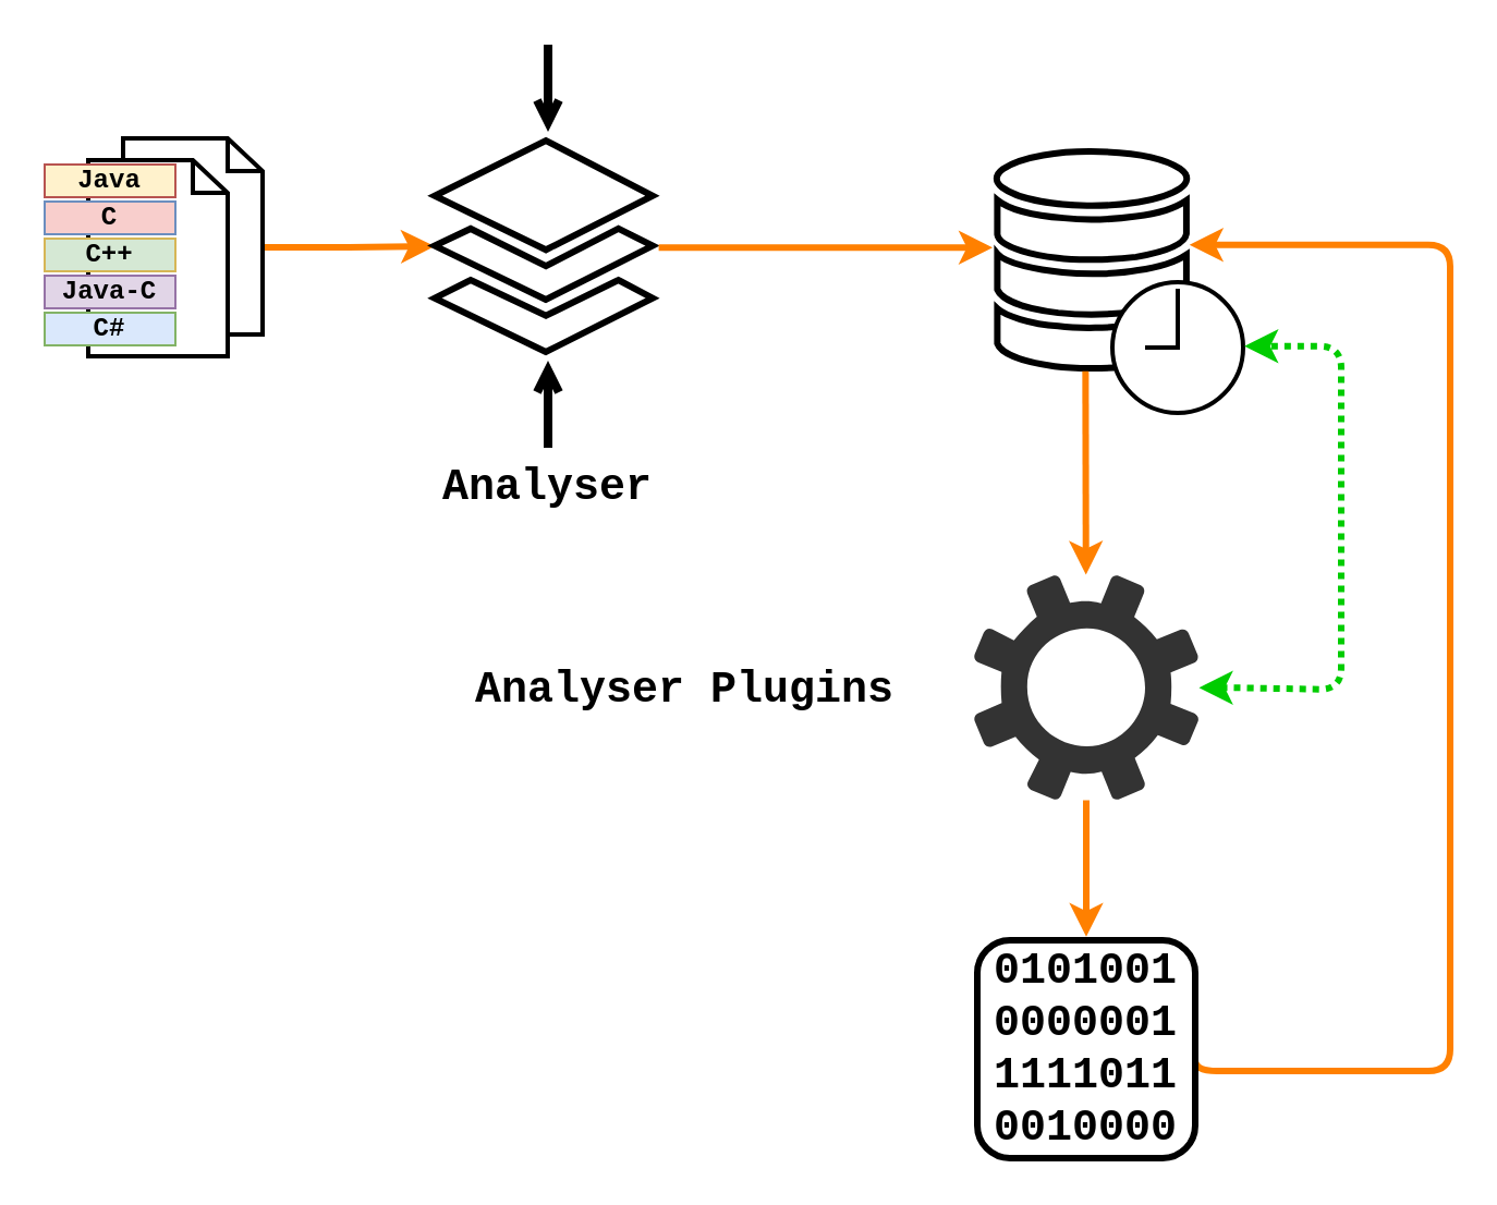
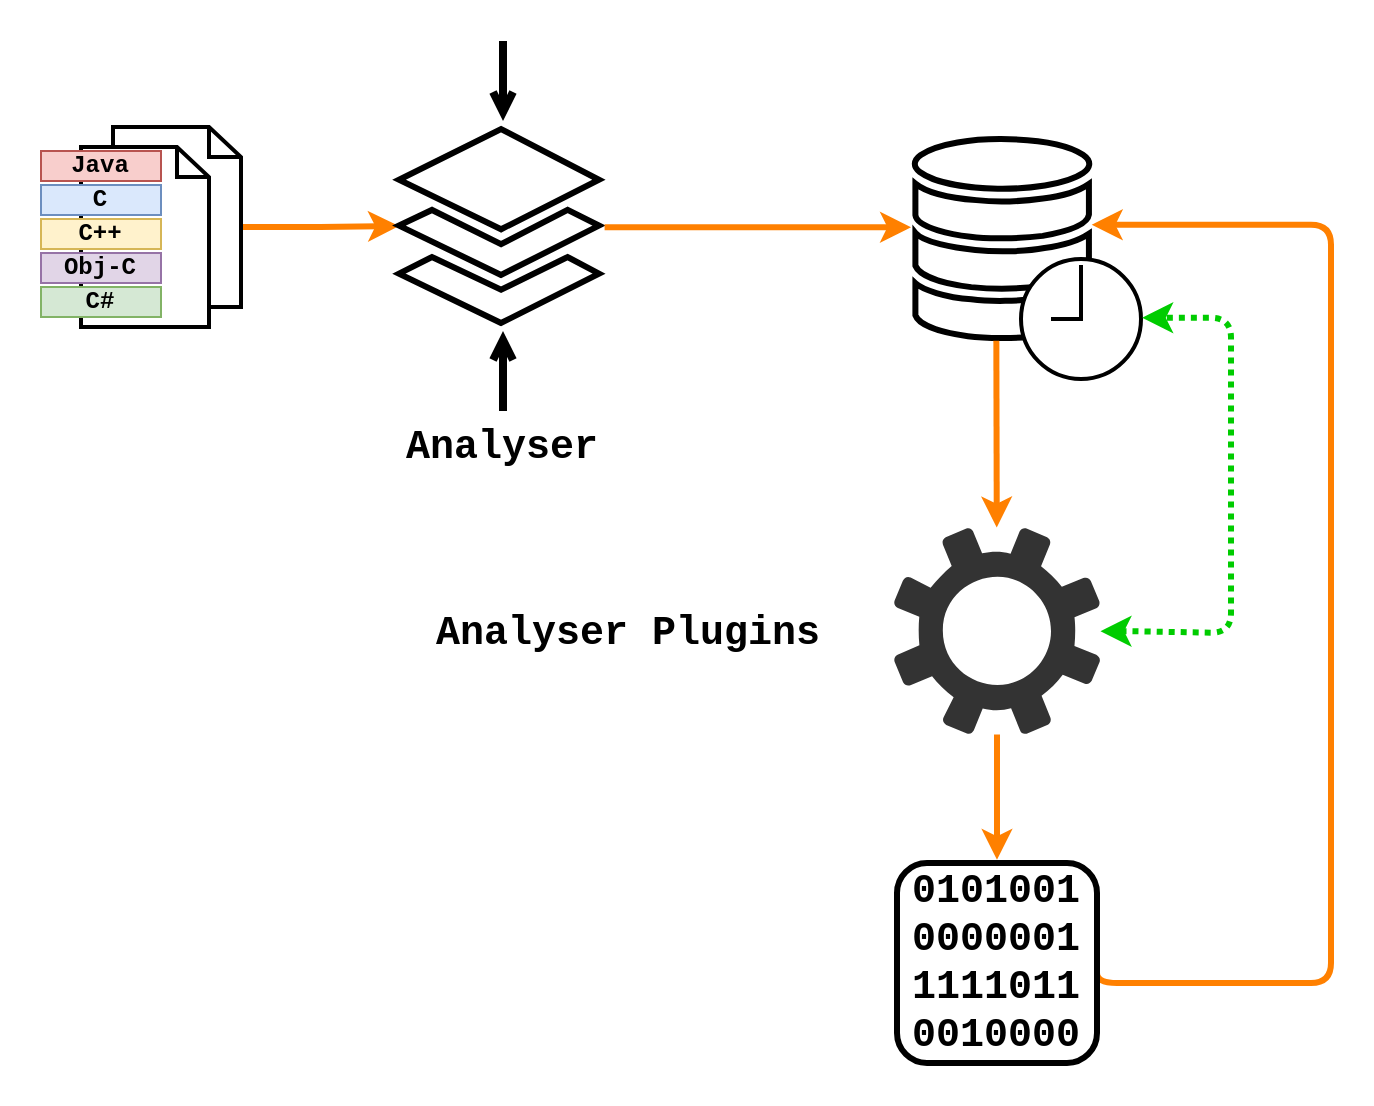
- <mxCell id="4" value="Java" style="rounded=0;whiteSpace=wrap;html=1;fillColor=#fff2cc;strokeColor=#b85450;fontStyle=1;fontFamily=Courier New;" parent="1" vertex="1"><mxGeometry x="20" y="75" width="60" height="15" as="geometry" /></mxCell>
+ <mxCell id="4" value="Java" style="rounded=0;whiteSpace=wrap;html=1;fillColor=#f8cecc;strokeColor=#b85450;fontStyle=1;fontFamily=Courier New;" parent="1" vertex="1"><mxGeometry x="20" y="75" width="60" height="15" as="geometry" /></mxCell>
- <mxCell id="5" value="C" style="rounded=0;whiteSpace=wrap;html=1;fillColor=#f8cecc;strokeColor=#6c8ebf;fontStyle=1;fontFamily=Courier New;" parent="1" vertex="1"><mxGeometry x="20" y="92" width="60" height="15" as="geometry" /></mxCell>
+ <mxCell id="5" value="C" style="rounded=0;whiteSpace=wrap;html=1;fillColor=#dae8fc;strokeColor=#6c8ebf;fontStyle=1;fontFamily=Courier New;" parent="1" vertex="1"><mxGeometry x="20" y="92" width="60" height="15" as="geometry" /></mxCell>
- <mxCell id="6" value="C++" style="rounded=0;whiteSpace=wrap;html=1;fillColor=#d5e8d4;strokeColor=#d6b656;fontStyle=1;fontFamily=Courier New;" parent="1" vertex="1"><mxGeometry x="20" y="109" width="60" height="15" as="geometry" /></mxCell>
+ <mxCell id="6" value="C++" style="rounded=0;whiteSpace=wrap;html=1;fillColor=#fff2cc;strokeColor=#d6b656;fontStyle=1;fontFamily=Courier New;" parent="1" vertex="1"><mxGeometry x="20" y="109" width="60" height="15" as="geometry" /></mxCell>
- <mxCell id="7" value="Java-C" style="rounded=0;whiteSpace=wrap;html=1;fillColor=#e1d5e7;strokeColor=#9673a6;fontStyle=1;fontFamily=Courier New;" parent="1" vertex="1"><mxGeometry x="20" y="126" width="60" height="15" as="geometry" /></mxCell>
+ <mxCell id="7" value="Obj-C" style="rounded=0;whiteSpace=wrap;html=1;fillColor=#e1d5e7;strokeColor=#9673a6;fontStyle=1;fontFamily=Courier New;" parent="1" vertex="1"><mxGeometry x="20" y="126" width="60" height="15" as="geometry" /></mxCell>
- <mxCell id="22" value="C#" style="rounded=0;whiteSpace=wrap;html=1;fillColor=#dae8fc;strokeColor=#82b366;fontStyle=1;fontFamily=Courier New;" vertex="1" parent="1"><mxGeometry x="20" y="143" width="60" height="15" as="geometry" /></mxCell>
+ <mxCell id="22" value="C#" style="rounded=0;whiteSpace=wrap;html=1;fillColor=#d5e8d4;strokeColor=#82b366;fontStyle=1;fontFamily=Courier New;" vertex="1" parent="1"><mxGeometry x="20" y="143" width="60" height="15" as="geometry" /></mxCell>
